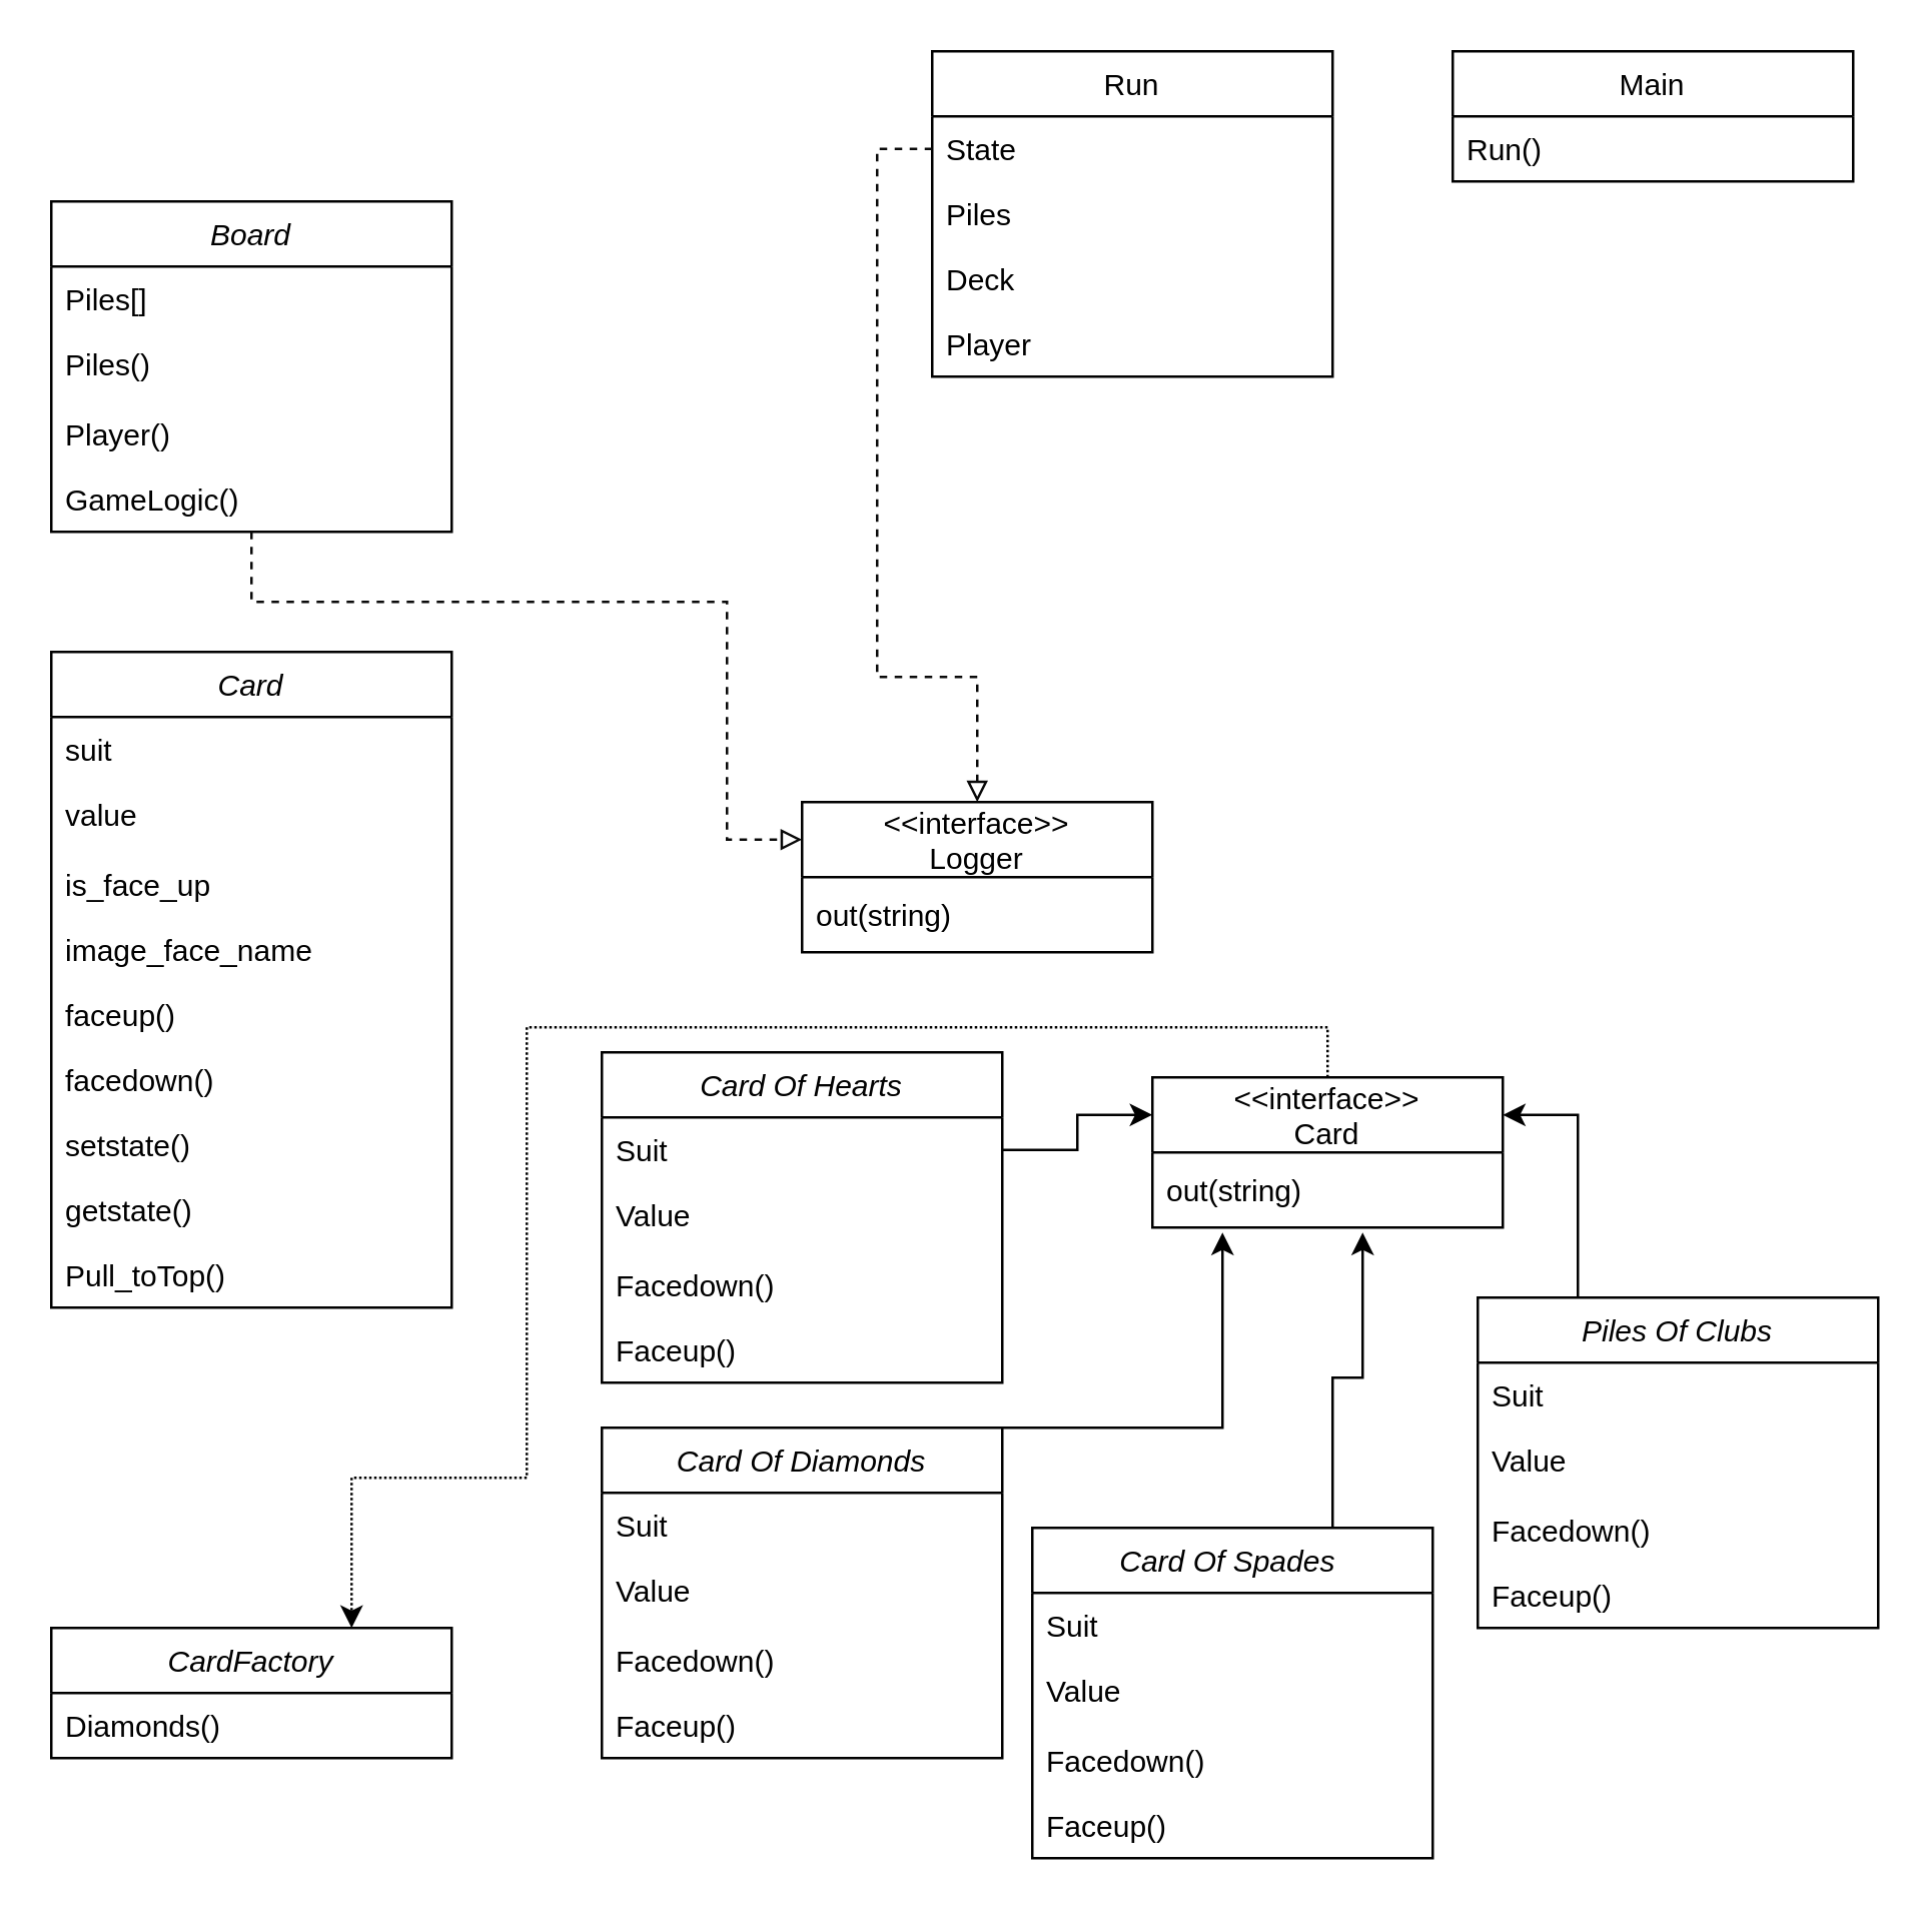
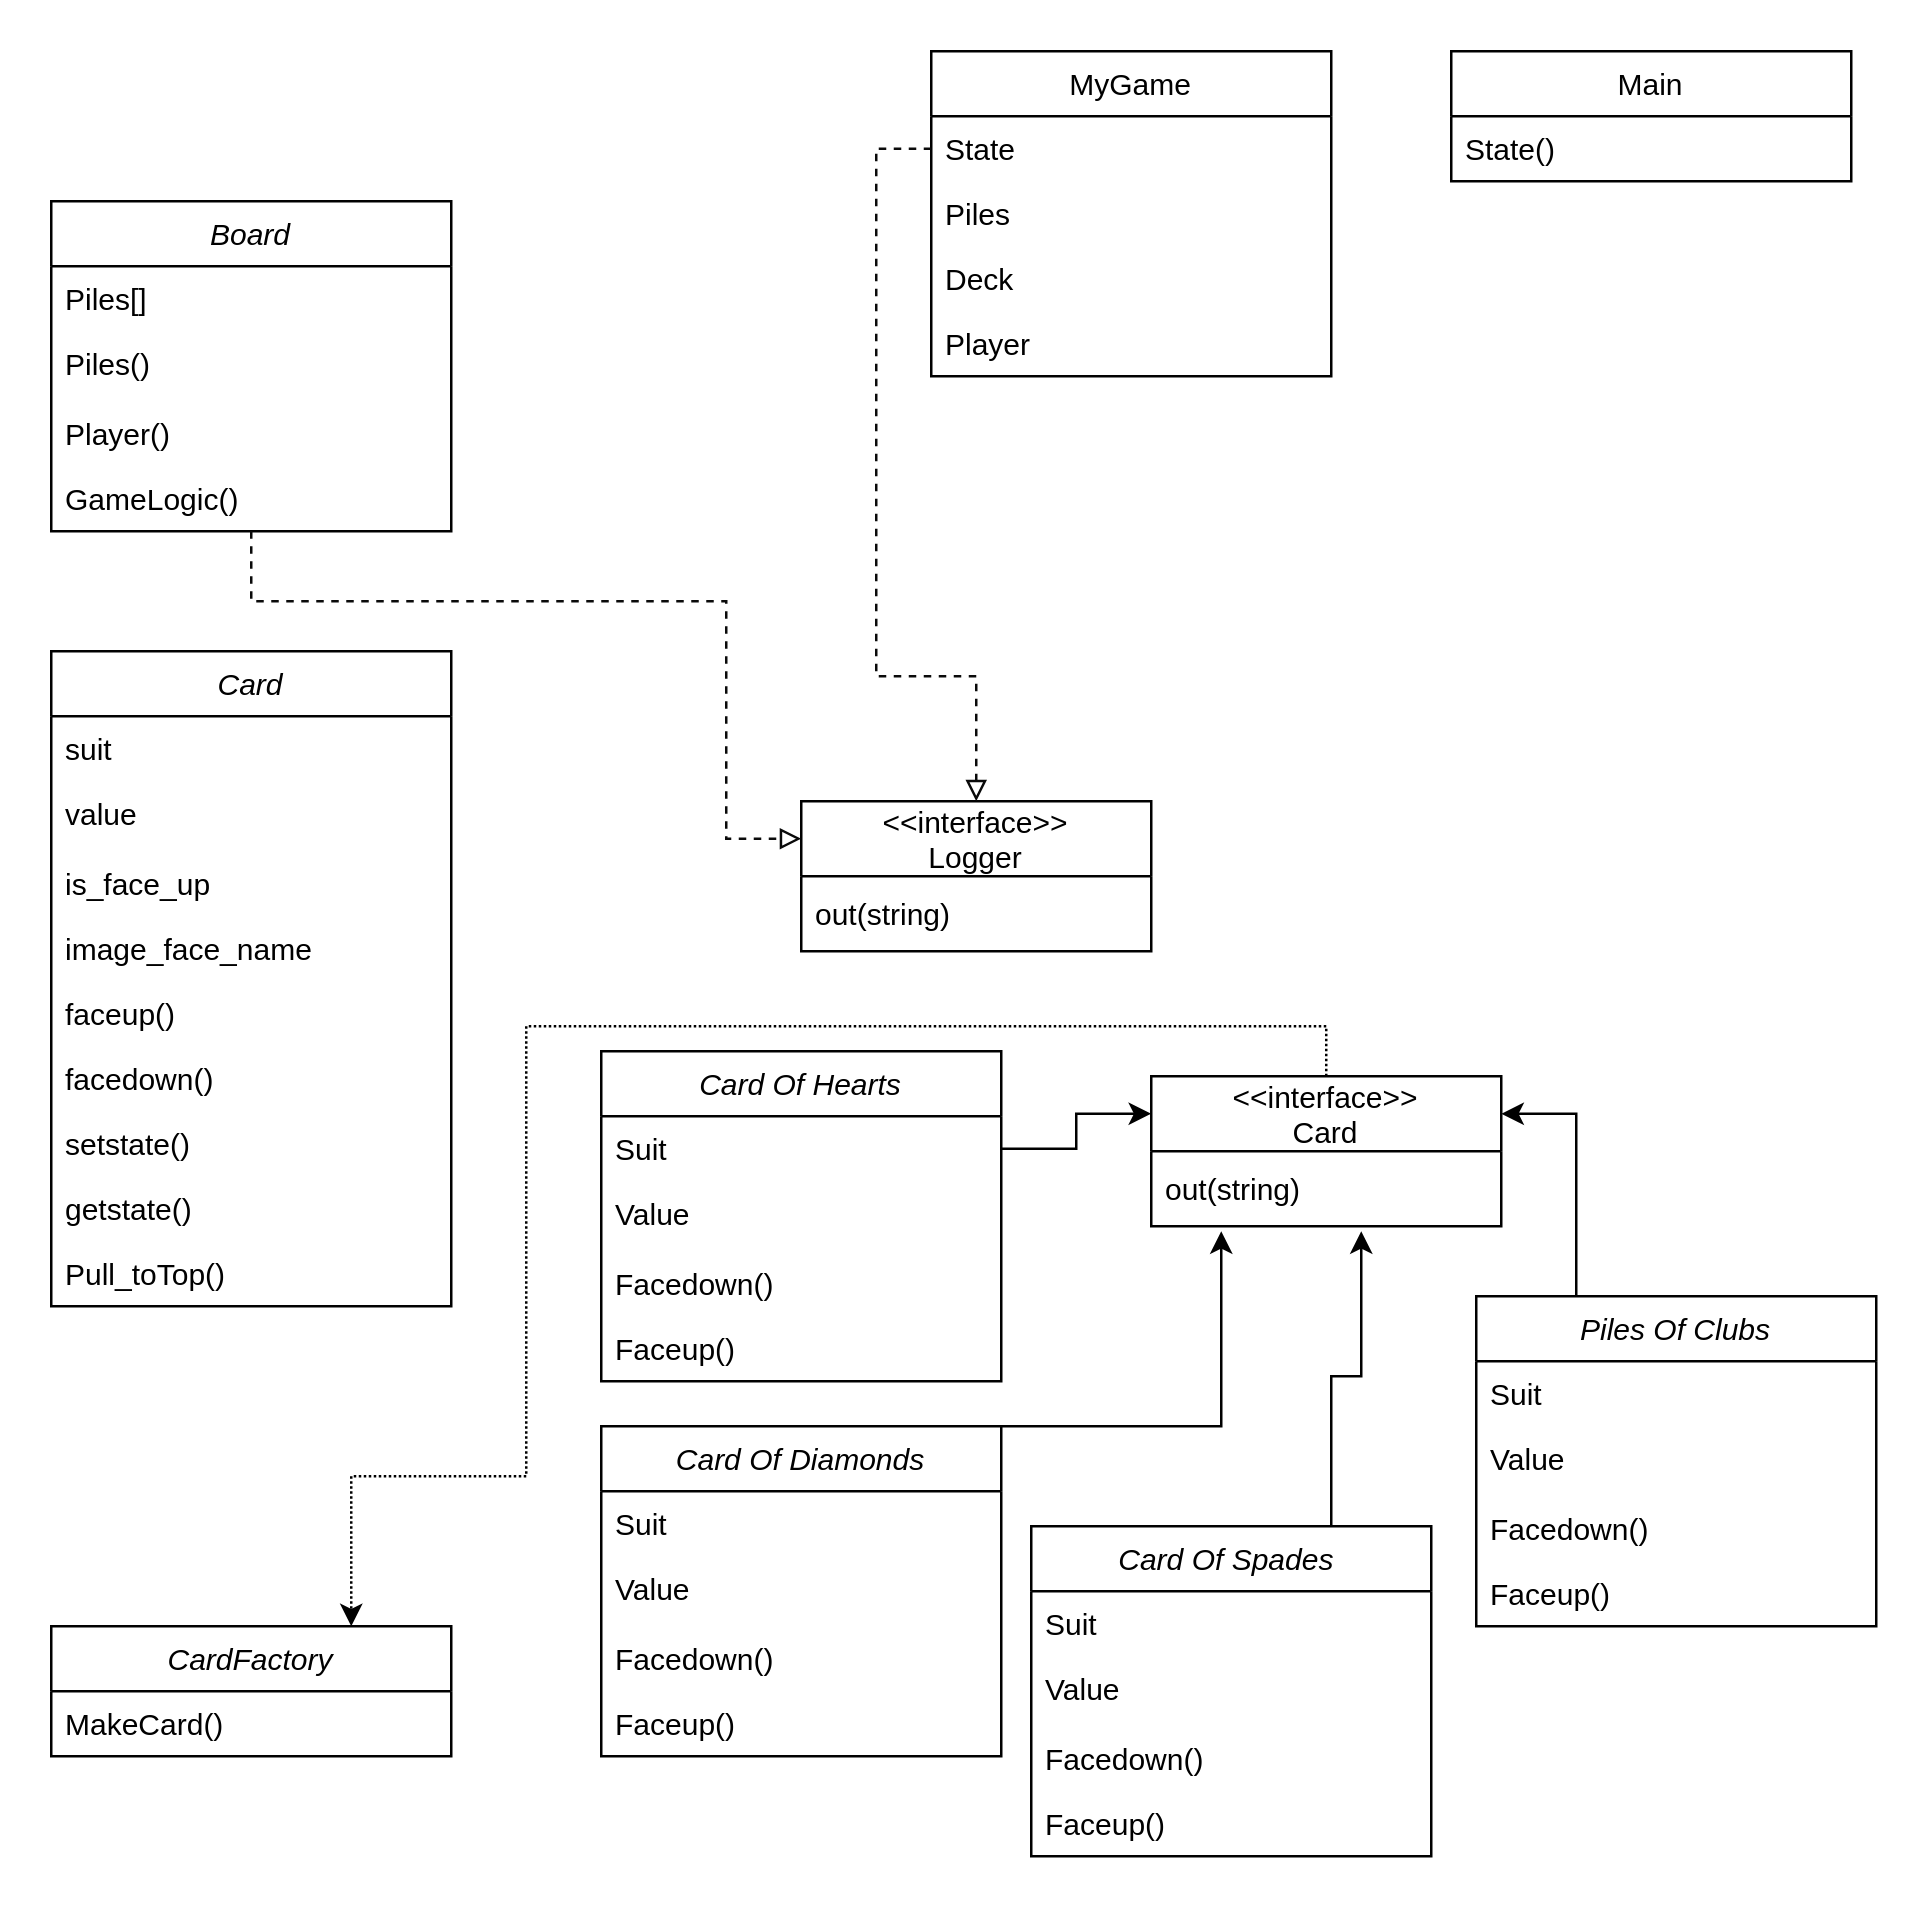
- <mxCell id="2" value="Run" style="swimlane;fontStyle=0;align=center;verticalAlign=top;childLayout=stackLayout;horizontal=1;startSize=26;horizontalStack=0;resizeParent=1;resizeLast=0;collapsible=1;marginBottom=0;rounded=0;shadow=0;strokeWidth=1;" parent="1" vertex="1"><mxGeometry x="372" y="20" width="160" height="130" as="geometry"><mxRectangle x="550" y="140" width="160" height="26" as="alternateBounds" /></mxGeometry></mxCell>
+ <mxCell id="2" value="MyGame" style="swimlane;fontStyle=0;align=center;verticalAlign=top;childLayout=stackLayout;horizontal=1;startSize=26;horizontalStack=0;resizeParent=1;resizeLast=0;collapsible=1;marginBottom=0;rounded=0;shadow=0;strokeWidth=1;" parent="1" vertex="1"><mxGeometry x="372" y="20" width="160" height="130" as="geometry"><mxRectangle x="550" y="140" width="160" height="26" as="alternateBounds" /></mxGeometry></mxCell>
- <mxCell id="46" value="Run()" style="text;align=left;verticalAlign=top;spacingLeft=4;spacingRight=4;overflow=hidden;rotatable=0;points=[[0,0.5],[1,0.5]];portConstraint=eastwest;" vertex="1" parent="45"><mxGeometry y="26" width="160" height="26" as="geometry" /></mxCell>
+ <mxCell id="46" value="State()" style="text;align=left;verticalAlign=top;spacingLeft=4;spacingRight=4;overflow=hidden;rotatable=0;points=[[0,0.5],[1,0.5]];portConstraint=eastwest;" vertex="1" parent="45"><mxGeometry y="26" width="160" height="26" as="geometry" /></mxCell>
- <mxCell id="17" value="Diamonds()" style="text;align=left;verticalAlign=top;spacingLeft=4;spacingRight=4;overflow=hidden;rotatable=0;points=[[0,0.5],[1,0.5]];portConstraint=eastwest;" parent="16" vertex="1"><mxGeometry y="26" width="160" height="26" as="geometry" /></mxCell>
+ <mxCell id="17" value="MakeCard()" style="text;align=left;verticalAlign=top;spacingLeft=4;spacingRight=4;overflow=hidden;rotatable=0;points=[[0,0.5],[1,0.5]];portConstraint=eastwest;" parent="16" vertex="1"><mxGeometry y="26" width="160" height="26" as="geometry" /></mxCell>
